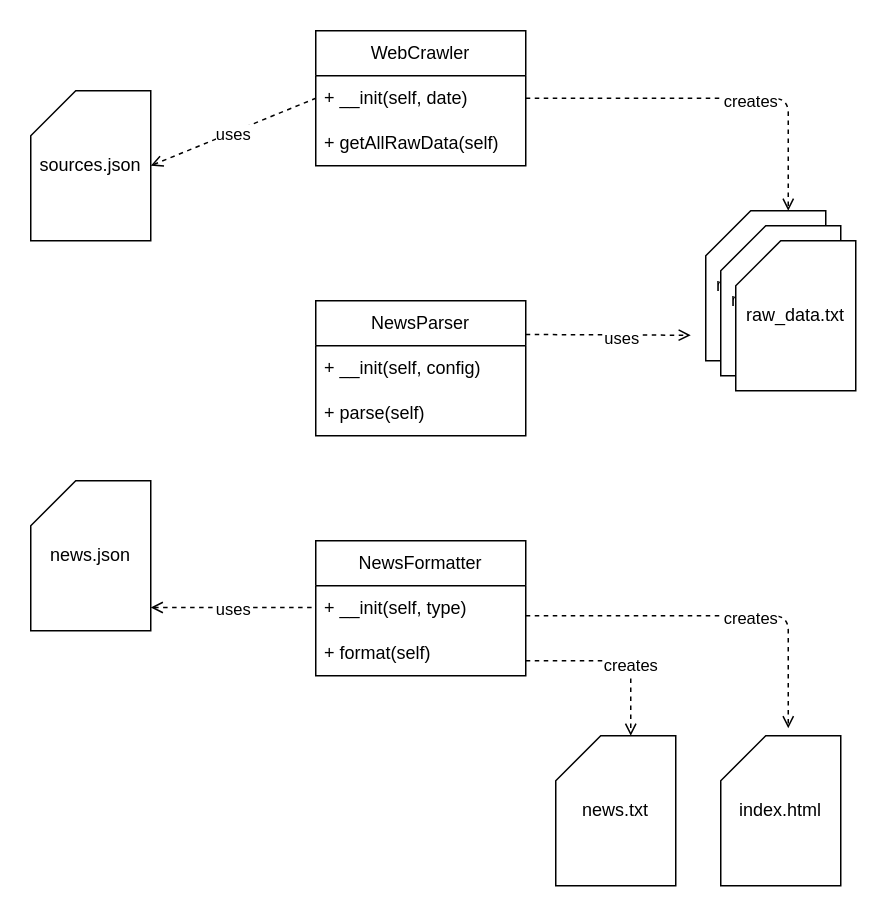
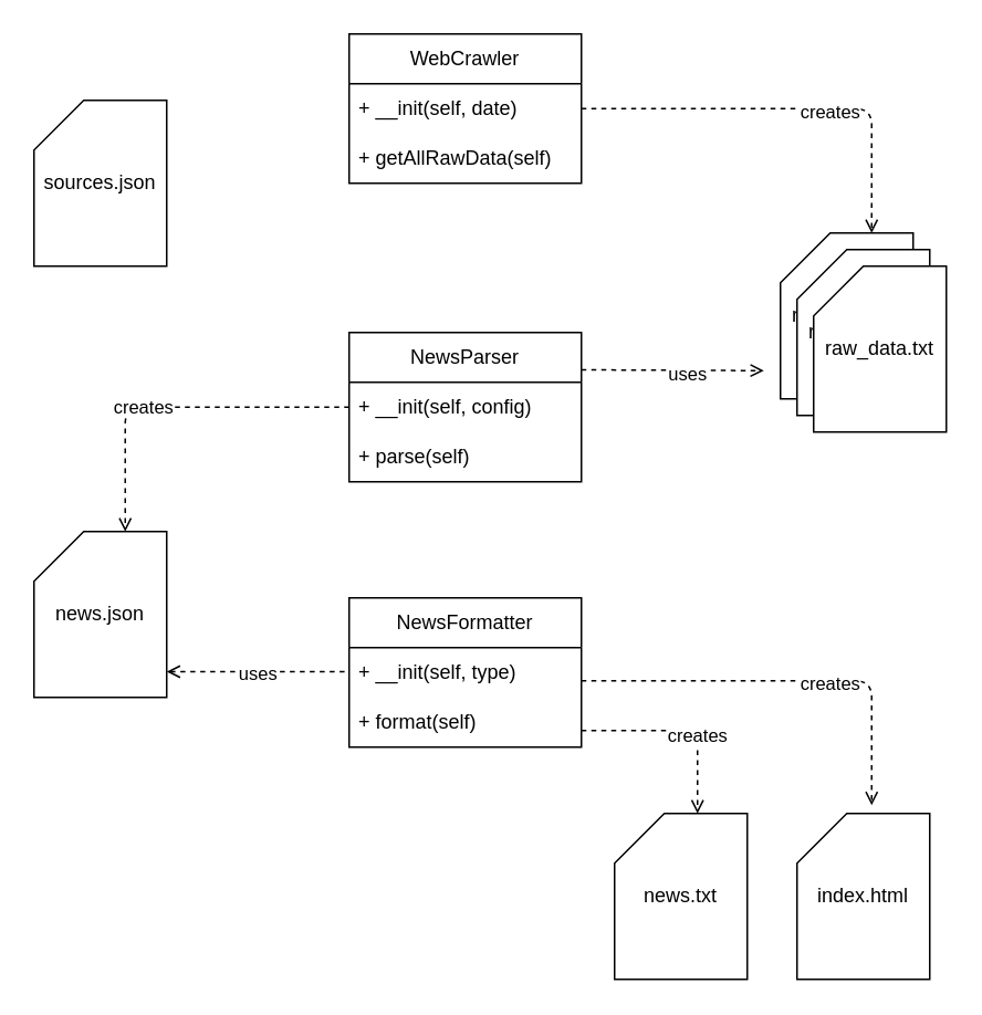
- <mxCell id="6" value="" style="endArrow=none;dashed=1;html=1;entryX=0;entryY=0.5;entryDx=0;entryDy=0;exitX=1;exitY=0.5;exitDx=0;exitDy=0;exitPerimeter=0;startArrow=open;startFill=0;" edge="1" parent="1" source="5" target="3"><mxGeometry width="50" height="50" relative="1" as="geometry"><mxPoint x="290" y="360" as="sourcePoint" /><mxPoint x="340" y="310" as="targetPoint" /></mxGeometry></mxCell>
- <mxCell id="7" value="uses" style="edgeLabel;html=1;align=center;verticalAlign=middle;resizable=0;points=[];" vertex="1" connectable="0" parent="6"><mxGeometry x="-0.018" y="-1" relative="1" as="geometry"><mxPoint as="offset" /></mxGeometry></mxCell>
+ <mxCell id="18" value="" style="endArrow=open;dashed=1;html=1;entryX=0;entryY=0;entryDx=55;entryDy=0;entryPerimeter=0;exitX=0;exitY=0.5;exitDx=0;exitDy=0;startArrow=none;startFill=0;endFill=0;" edge="1" parent="1" source="10" target="20"><mxGeometry width="50" height="50" relative="1" as="geometry"><mxPoint x="50" y="350" as="sourcePoint" /><mxPoint x="225" y="425" as="targetPoint" /><Array as="points"><mxPoint x="75" y="245" /></Array></mxGeometry></mxCell>
+ <mxCell id="19" value="creates" style="edgeLabel;html=1;align=center;verticalAlign=middle;resizable=0;points=[];" vertex="1" connectable="0" parent="18"><mxGeometry x="0.192" y="-1" relative="1" as="geometry"><mxPoint as="offset" /></mxGeometry></mxCell>
